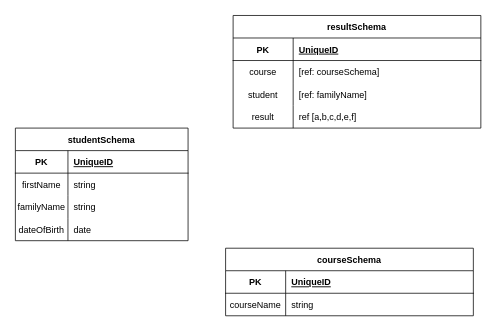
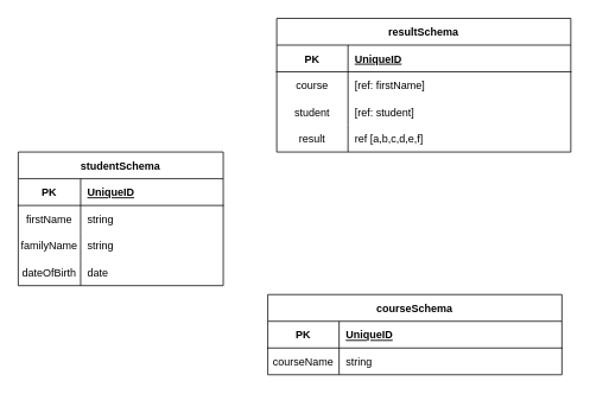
- <mxCell id="28" value="[ref: courseSchema]" style="shape=partialRectangle;connectable=0;fillColor=none;top=0;left=0;bottom=0;right=0;align=left;spacingLeft=6;overflow=hidden;" vertex="1" parent="26"><mxGeometry x="80" width="250" height="30" as="geometry"><mxRectangle width="250" height="30" as="alternateBounds" /></mxGeometry></mxCell>
+ <mxCell id="28" value="[ref: firstName]" style="shape=partialRectangle;connectable=0;fillColor=none;top=0;left=0;bottom=0;right=0;align=left;spacingLeft=6;overflow=hidden;" vertex="1" parent="26"><mxGeometry x="80" width="250" height="30" as="geometry"><mxRectangle width="250" height="30" as="alternateBounds" /></mxGeometry></mxCell>
- <mxCell id="31" value="[ref: familyName]" style="shape=partialRectangle;connectable=0;fillColor=none;top=0;left=0;bottom=0;right=0;align=left;spacingLeft=6;overflow=hidden;" vertex="1" parent="29"><mxGeometry x="80" width="250" height="30" as="geometry"><mxRectangle width="250" height="30" as="alternateBounds" /></mxGeometry></mxCell>
+ <mxCell id="31" value="[ref: student]" style="shape=partialRectangle;connectable=0;fillColor=none;top=0;left=0;bottom=0;right=0;align=left;spacingLeft=6;overflow=hidden;" vertex="1" parent="29"><mxGeometry x="80" width="250" height="30" as="geometry"><mxRectangle width="250" height="30" as="alternateBounds" /></mxGeometry></mxCell>
